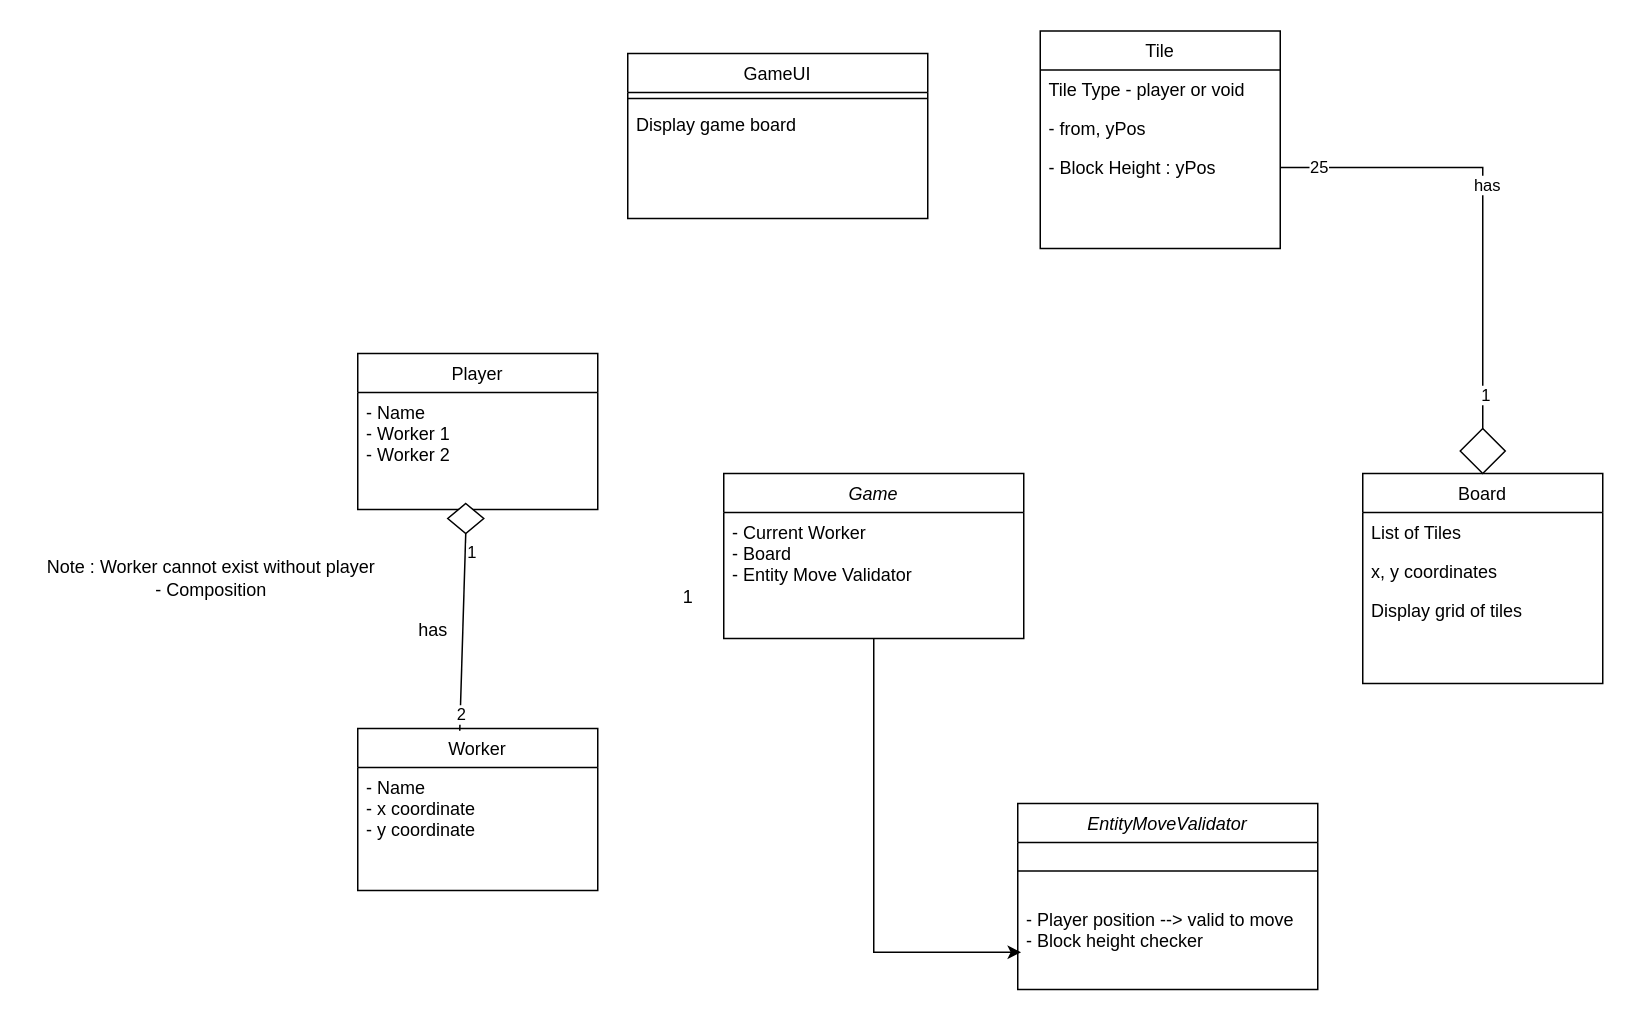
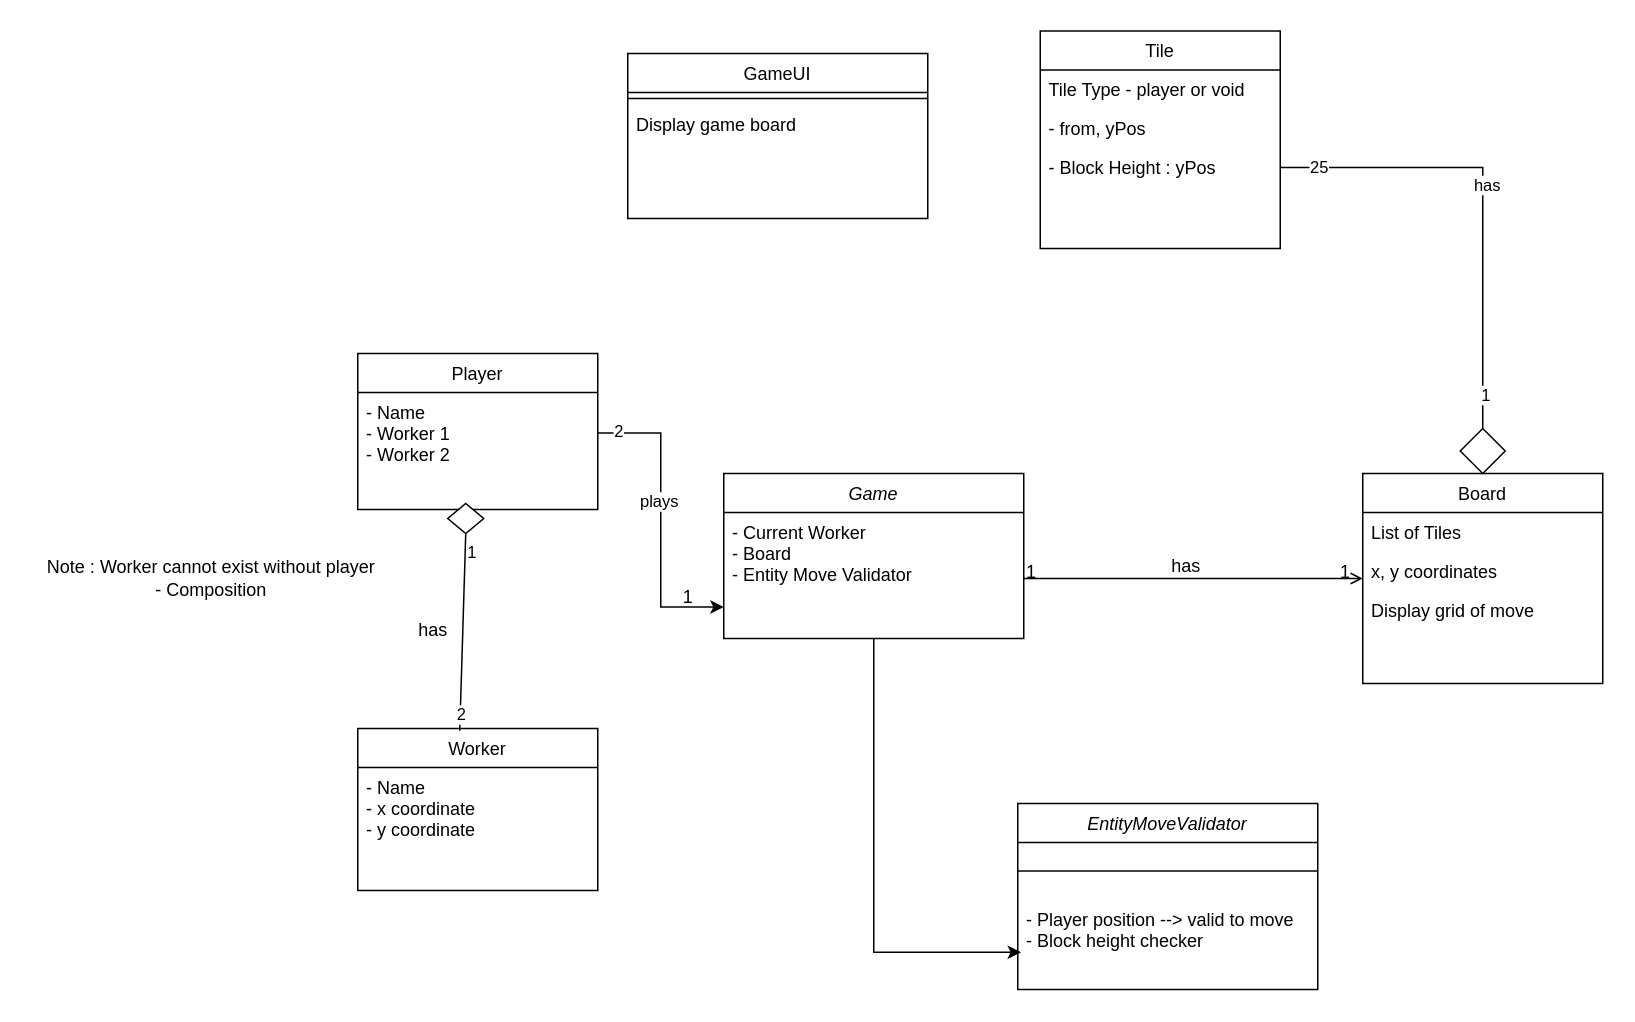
+ <mxCell id="21" style="edgeStyle=orthogonalEdgeStyle;rounded=0;orthogonalLoop=1;jettySize=auto;html=1;entryX=0;entryY=0.75;entryDx=0;entryDy=0;entryPerimeter=0;" parent="1" source="5" target="3" edge="1"><mxGeometry relative="1" as="geometry" /></mxCell>
+ <mxCell id="22" value="plays" style="edgeLabel;html=1;align=center;verticalAlign=middle;resizable=0;points=[];" parent="21" vertex="1" connectable="0"><mxGeometry x="-0.128" y="-2" relative="1" as="geometry"><mxPoint as="offset" /></mxGeometry></mxCell>
+ <mxCell id="23" value="2" style="edgeLabel;html=1;align=center;verticalAlign=middle;resizable=0;points=[];" parent="21" vertex="1" connectable="0"><mxGeometry x="-0.869" y="2" relative="1" as="geometry"><mxPoint as="offset" /></mxGeometry></mxCell>
+ <mxCell id="12" value="" style="endArrow=open;shadow=0;strokeWidth=1;rounded=0;endFill=1;edgeStyle=elbowEdgeStyle;elbow=vertical;" parent="1" source="2" target="8" edge="1"><mxGeometry x="0.5" y="41" relative="1" as="geometry"><mxPoint x="648" y="387" as="sourcePoint" /><mxPoint x="808" y="387" as="targetPoint" /><mxPoint x="-40" y="32" as="offset" /><Array as="points"><mxPoint x="798" y="385" /><mxPoint x="798" y="465" /><mxPoint x="858" y="435" /></Array></mxGeometry></mxCell>
+ <mxCell id="13" value="1" style="resizable=0;align=left;verticalAlign=bottom;labelBackgroundColor=none;fontSize=12;" parent="12" connectable="0" vertex="1"><mxGeometry x="-1" relative="1" as="geometry"><mxPoint y="4" as="offset" /></mxGeometry></mxCell>
+ <mxCell id="14" value="1" style="resizable=0;align=right;verticalAlign=bottom;labelBackgroundColor=none;fontSize=12;" parent="12" connectable="0" vertex="1"><mxGeometry x="1" relative="1" as="geometry"><mxPoint x="-7" y="4" as="offset" /></mxGeometry></mxCell>
+ <mxCell id="15" value="has" style="text;html=1;resizable=0;points=[];;align=center;verticalAlign=middle;labelBackgroundColor=none;rounded=0;shadow=0;strokeWidth=1;fontSize=12;" parent="12" vertex="1" connectable="0"><mxGeometry x="0.5" y="49" relative="1" as="geometry"><mxPoint x="-63" y="40" as="offset" /></mxGeometry></mxCell>
- <mxCell id="11" value="Display grid of tiles" style="text;align=left;verticalAlign=top;spacingLeft=4;spacingRight=4;overflow=hidden;rotatable=0;points=[[0,0.5],[1,0.5]];portConstraint=eastwest;rounded=0;shadow=0;html=0;" parent="8" vertex="1"><mxGeometry y="78" width="160" height="26" as="geometry" /></mxCell>
+ <mxCell id="11" value="Display grid of move" style="text;align=left;verticalAlign=top;spacingLeft=4;spacingRight=4;overflow=hidden;rotatable=0;points=[[0,0.5],[1,0.5]];portConstraint=eastwest;rounded=0;shadow=0;html=0;" parent="8" vertex="1"><mxGeometry y="78" width="160" height="26" as="geometry" /></mxCell>
